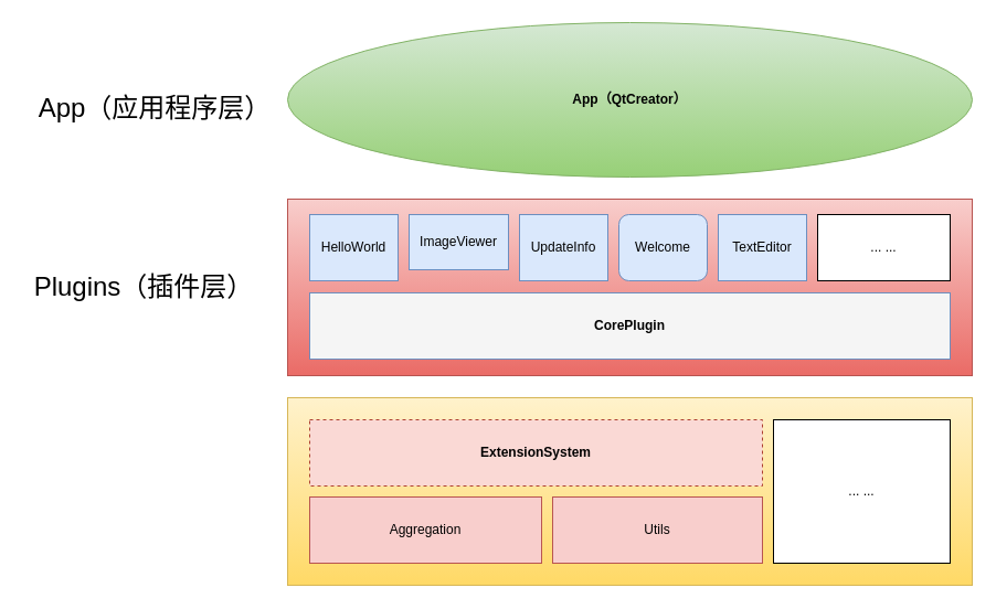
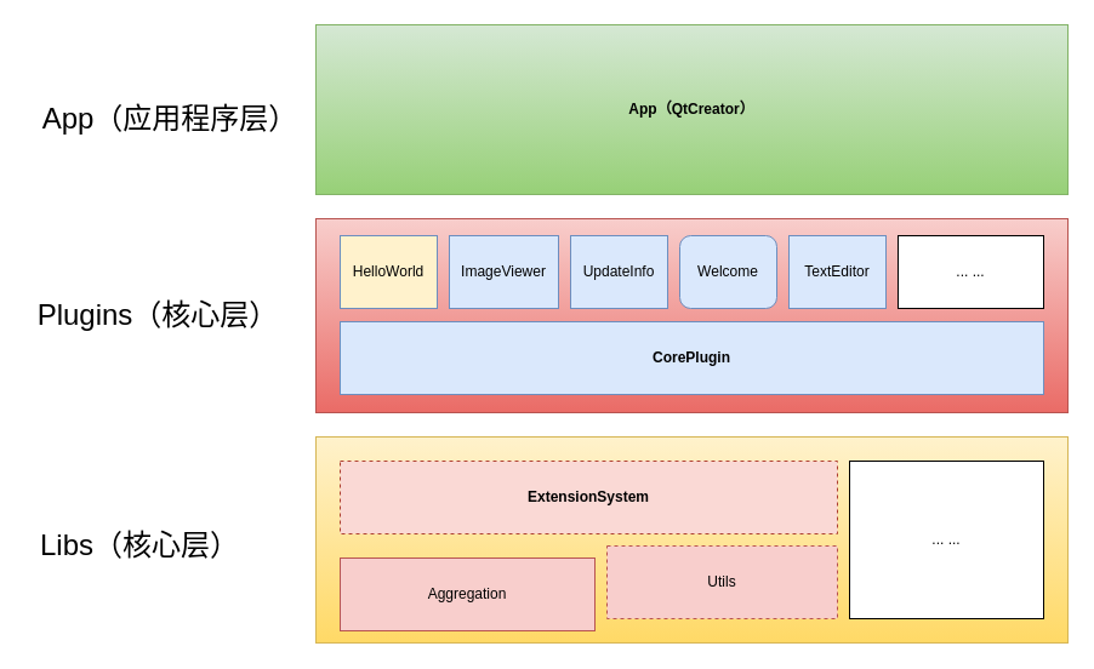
- <mxCell id="3" value="&lt;b&gt;App（QtCreator）&lt;/b&gt;" style="ellipse;whiteSpace=wrap;html=1;fillColor=#d5e8d4;strokeColor=#82b366;gradientColor=#97d077;" parent="1" vertex="1"><mxGeometry x="260" y="20" width="620" height="140" as="geometry" /></mxCell>
+ <mxCell id="3" value="&lt;b&gt;App（QtCreator）&lt;/b&gt;" style="rounded=0;whiteSpace=wrap;html=1;fillColor=#d5e8d4;strokeColor=#82b366;gradientColor=#97d077;" parent="1" vertex="1"><mxGeometry x="260" y="20" width="620" height="140" as="geometry" /></mxCell>
- <mxCell id="10" value="ImageViewer" style="rounded=0;whiteSpace=wrap;html=1;fillColor=#dae8fc;strokeColor=#6c8ebf;" parent="1" vertex="1"><mxGeometry x="370" y="194" width="90" height="50" as="geometry" /></mxCell>
+ <mxCell id="10" value="ImageViewer" style="rounded=0;whiteSpace=wrap;html=1;fillColor=#dae8fc;strokeColor=#6c8ebf;" parent="1" vertex="1"><mxGeometry x="370" y="194" width="90" height="60" as="geometry" /></mxCell>
- <mxCell id="9" value="HelloWorld" style="rounded=0;whiteSpace=wrap;html=1;fillColor=#dae8fc;strokeColor=#6c8ebf;" parent="1" vertex="1"><mxGeometry x="280" y="194" width="80" height="60" as="geometry" /></mxCell>
+ <mxCell id="9" value="HelloWorld" style="rounded=0;whiteSpace=wrap;html=1;fillColor=#fff2cc;strokeColor=#6c8ebf;" parent="1" vertex="1"><mxGeometry x="280" y="194" width="80" height="60" as="geometry" /></mxCell>
- <mxCell id="13" value="Plugins（插件层）" style="text;html=1;strokeColor=none;fillColor=none;align=center;verticalAlign=middle;whiteSpace=wrap;rounded=0;fontSize=24;" parent="1" vertex="1"><mxGeometry x="20" y="242.5" width="220" height="35" as="geometry" /></mxCell>
+ <mxCell id="13" value="Plugins（核心层）" style="text;html=1;strokeColor=none;fillColor=none;align=center;verticalAlign=middle;whiteSpace=wrap;rounded=0;fontSize=24;" parent="1" vertex="1"><mxGeometry x="20" y="242.5" width="220" height="35" as="geometry" /></mxCell>
- <mxCell id="8" value="&lt;b&gt;CorePlugin&lt;/b&gt;" style="rounded=0;whiteSpace=wrap;html=1;fillColor=#f5f5f5;strokeColor=#6c8ebf;" parent="1" vertex="1"><mxGeometry x="280" y="265" width="580" height="60" as="geometry" /></mxCell>
+ <mxCell id="8" value="&lt;b&gt;CorePlugin&lt;/b&gt;" style="rounded=0;whiteSpace=wrap;html=1;fillColor=#dae8fc;strokeColor=#6c8ebf;" parent="1" vertex="1"><mxGeometry x="280" y="265" width="580" height="60" as="geometry" /></mxCell>
+ <mxCell id="12" value="Libs（核心层）" style="text;html=1;strokeColor=none;fillColor=none;align=center;verticalAlign=middle;whiteSpace=wrap;rounded=0;fontSize=24;" parent="1" vertex="1"><mxGeometry x="30" y="432.5" width="170" height="35" as="geometry" /></mxCell>
- <mxCell id="5" value="&lt;span&gt;Aggregation&lt;/span&gt;" style="rounded=0;whiteSpace=wrap;html=1;fillColor=#f8cecc;strokeColor=#b85450;fontStyle=0" parent="1" vertex="1"><mxGeometry x="280" y="450" width="210" height="60" as="geometry" /></mxCell>
+ <mxCell id="5" value="&lt;span&gt;Aggregation&lt;/span&gt;" style="rounded=0;whiteSpace=wrap;html=1;fillColor=#f8cecc;strokeColor=#b85450;fontStyle=0" parent="1" vertex="1"><mxGeometry x="280" y="460" width="210" height="60" as="geometry" /></mxCell>
- <mxCell id="6" value="Utils" style="rounded=0;whiteSpace=wrap;html=1;fillColor=#f8cecc;strokeColor=#b85450;" parent="1" vertex="1"><mxGeometry x="500" y="450" width="190" height="60" as="geometry" /></mxCell>
+ <mxCell id="6" value="Utils" style="rounded=0;whiteSpace=wrap;html=1;fillColor=#f8cecc;strokeColor=#b85450;dashed=1;" parent="1" vertex="1"><mxGeometry x="500" y="450" width="190" height="60" as="geometry" /></mxCell>
